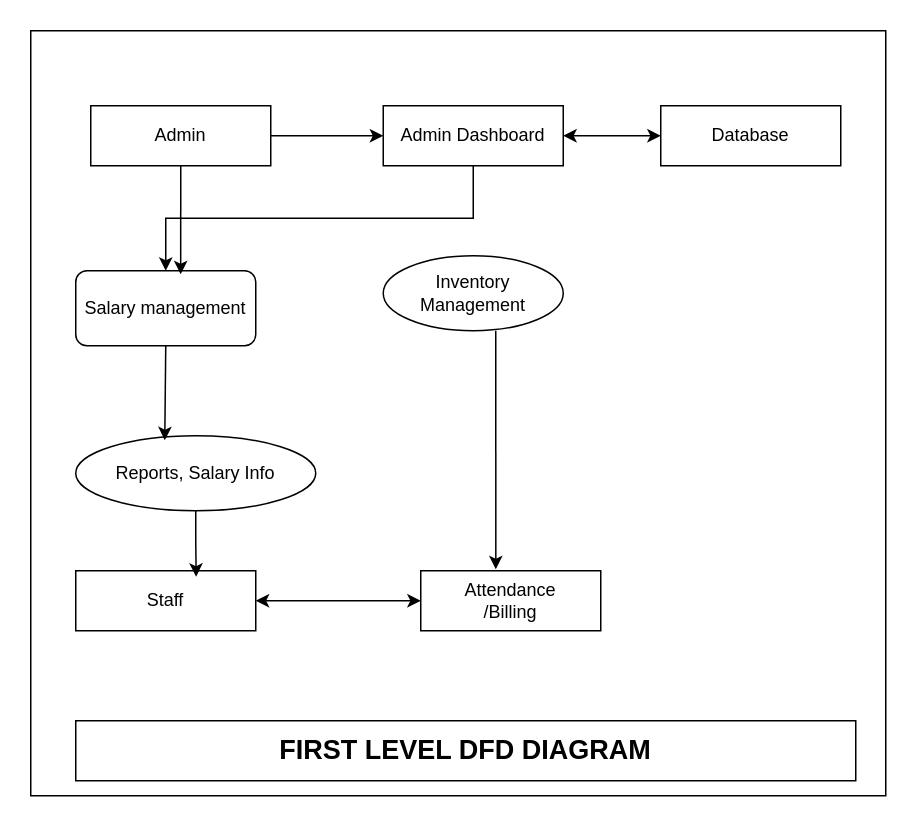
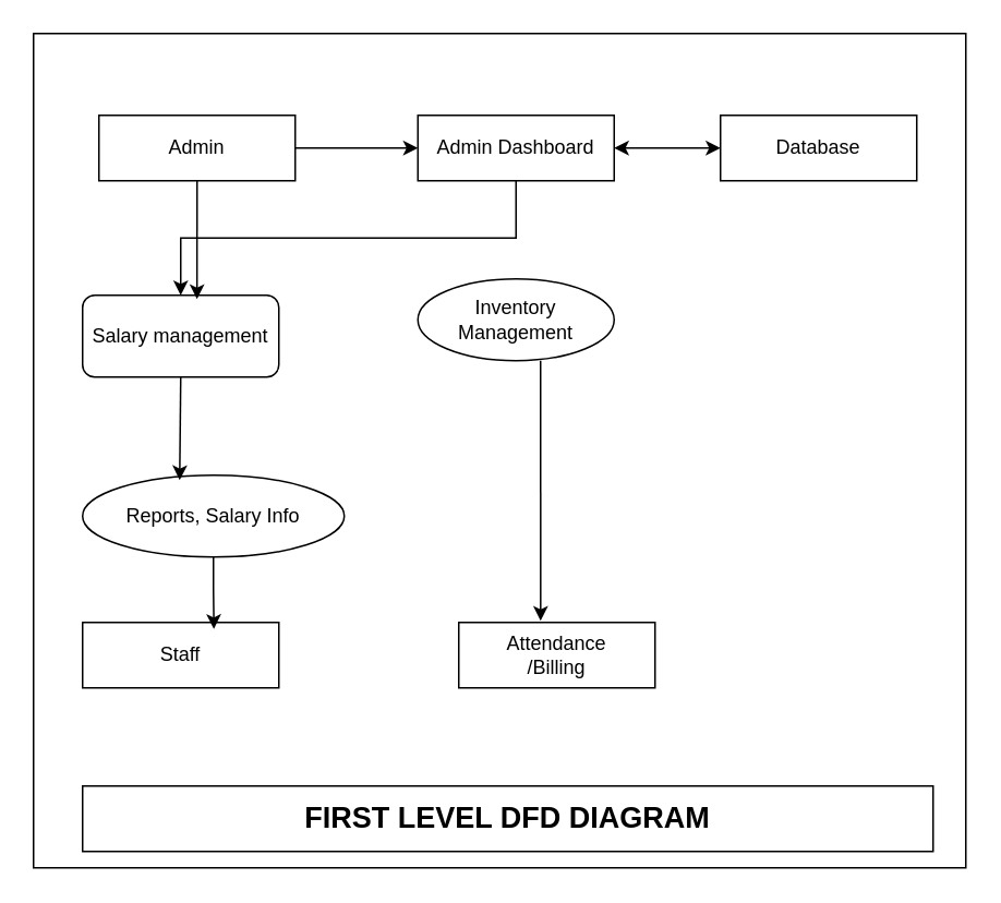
- <mxCell id="11" value="" style="endArrow=classic;startArrow=classic;html=1;rounded=0;exitX=1;exitY=0.5;exitDx=0;exitDy=0;entryX=0;entryY=0.5;entryDx=0;entryDy=0;" edge="1" parent="1" source="8" target="9"><mxGeometry width="50" height="50" relative="1" as="geometry"><mxPoint x="260" y="310" as="sourcePoint" /><mxPoint x="310" y="260" as="targetPoint" /><Array as="points"><mxPoint x="220" y="400" /></Array></mxGeometry></mxCell>
